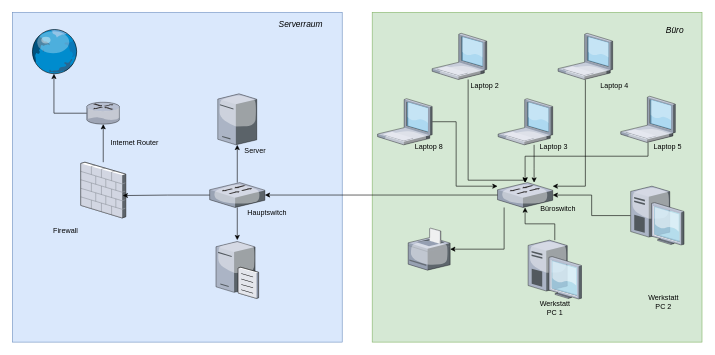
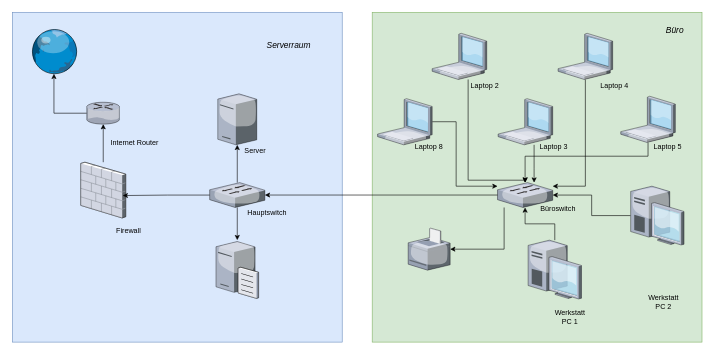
- <mxCell id="32" value="&lt;h3&gt;&lt;span style=&quot;font-weight: normal;&quot;&gt;&lt;font&gt;&lt;i&gt;Serverraum&lt;/i&gt;&lt;/font&gt;&lt;/span&gt;&lt;/h3&gt;" style="text;html=1;align=center;verticalAlign=middle;whiteSpace=wrap;rounded=0;" vertex="1" parent="1"><mxGeometry x="464.5" y="25" width="72" height="30" as="geometry" /></mxCell>
+ <mxCell id="32" value="&lt;h3&gt;&lt;span style=&quot;font-weight: normal;&quot;&gt;&lt;font&gt;&lt;i&gt;Serverraum&lt;/i&gt;&lt;/font&gt;&lt;/span&gt;&lt;/h3&gt;" style="text;html=1;align=center;verticalAlign=middle;whiteSpace=wrap;rounded=0;" vertex="1" parent="1"><mxGeometry x="444.5" y="60" width="72" height="30" as="geometry" /></mxCell>
- <mxCell id="44" value="Firewall" style="text;html=1;align=center;verticalAlign=middle;whiteSpace=wrap;rounded=0;fontFamily=Helvetica;fontSize=12;fontColor=default;" vertex="1" parent="1"><mxGeometry x="74" y="370" width="69.5" height="30" as="geometry" /></mxCell>
+ <mxCell id="44" value="Firewall" style="text;html=1;align=center;verticalAlign=middle;whiteSpace=wrap;rounded=0;fontFamily=Helvetica;fontSize=12;fontColor=default;" vertex="1" parent="1"><mxGeometry x="179" y="370" width="69.5" height="30" as="geometry" /></mxCell>
- <mxCell id="34" value="Werkstatt PC 1" style="text;html=1;align=center;verticalAlign=middle;whiteSpace=wrap;rounded=0;fontFamily=Helvetica;fontSize=12;fontColor=default;" vertex="1" parent="1"><mxGeometry x="894.5" y="498" width="60" height="30" as="geometry" /></mxCell>
+ <mxCell id="34" value="Werkstatt PC 1" style="text;html=1;align=center;verticalAlign=middle;whiteSpace=wrap;rounded=0;fontFamily=Helvetica;fontSize=12;fontColor=default;" vertex="1" parent="1"><mxGeometry x="919.5" y="513" width="60" height="30" as="geometry" /></mxCell>
